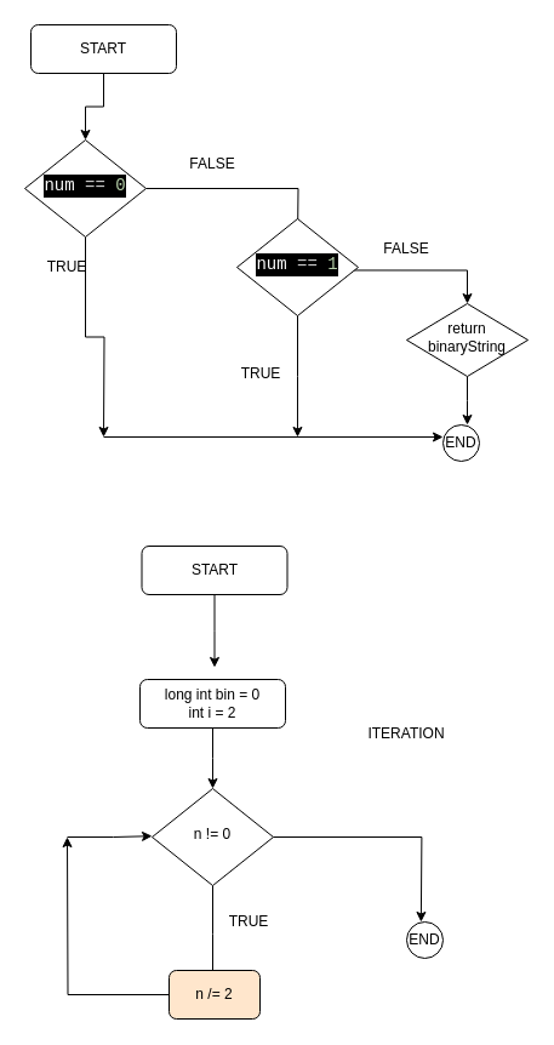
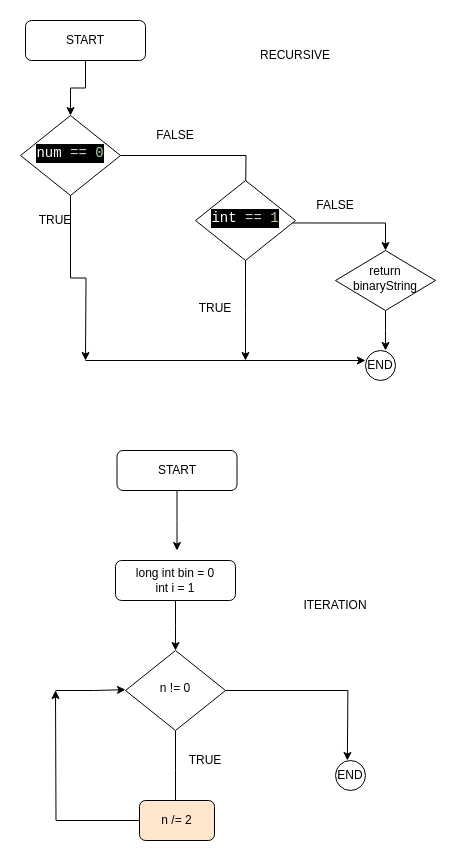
+ <mxCell id="18" value="RECURSIVE" style="text;strokeColor=none;align=center;fillColor=none;html=1;verticalAlign=middle;whiteSpace=wrap;rounded=0;" vertex="1" parent="1"><mxGeometry x="215" y="40" width="160" height="30" as="geometry" /></mxCell>
- <mxCell id="10" value="&lt;div style=&quot;color: rgb(255, 255, 255); background-color: rgb(0, 0, 0); font-family: Consolas, &amp;quot;Courier New&amp;quot;, monospace; font-size: 14px; line-height: 19px; white-space: pre;&quot;&gt;num &lt;span style=&quot;color: #d4d4d4;&quot;&gt;==&lt;/span&gt; &lt;span style=&quot;color: #b5cea8;&quot;&gt;1&lt;/span&gt;&lt;/div&gt;" style="rhombus;whiteSpace=wrap;html=1;shadow=0;fontFamily=Helvetica;fontSize=12;align=center;strokeWidth=1;spacing=6;spacingTop=-4;" vertex="1" parent="1"><mxGeometry x="195" y="180" width="100" height="80" as="geometry" /></mxCell>
+ <mxCell id="10" value="&lt;div style=&quot;color: rgb(255, 255, 255); background-color: rgb(0, 0, 0); font-family: Consolas, &amp;quot;Courier New&amp;quot;, monospace; font-size: 14px; line-height: 19px; white-space: pre;&quot;&gt;int &lt;span style=&quot;color: #d4d4d4;&quot;&gt;==&lt;/span&gt; &lt;span style=&quot;color: #b5cea8;&quot;&gt;1&lt;/span&gt;&lt;/div&gt;" style="rhombus;whiteSpace=wrap;html=1;shadow=0;fontFamily=Helvetica;fontSize=12;align=center;strokeWidth=1;spacing=6;spacingTop=-4;" vertex="1" parent="1"><mxGeometry x="195" y="180" width="100" height="80" as="geometry" /></mxCell>
- <mxCell id="20" value="long int bin = 0&lt;br&gt;int i = 2" style="rounded=1;whiteSpace=wrap;html=1;fontSize=12;glass=0;strokeWidth=1;shadow=0;" vertex="1" parent="1"><mxGeometry x="115" y="560" width="120" height="40" as="geometry" /></mxCell>
+ <mxCell id="20" value="long int bin = 0&lt;br&gt;int i = 1" style="rounded=1;whiteSpace=wrap;html=1;fontSize=12;glass=0;strokeWidth=1;shadow=0;" vertex="1" parent="1"><mxGeometry x="115" y="560" width="120" height="40" as="geometry" /></mxCell>
